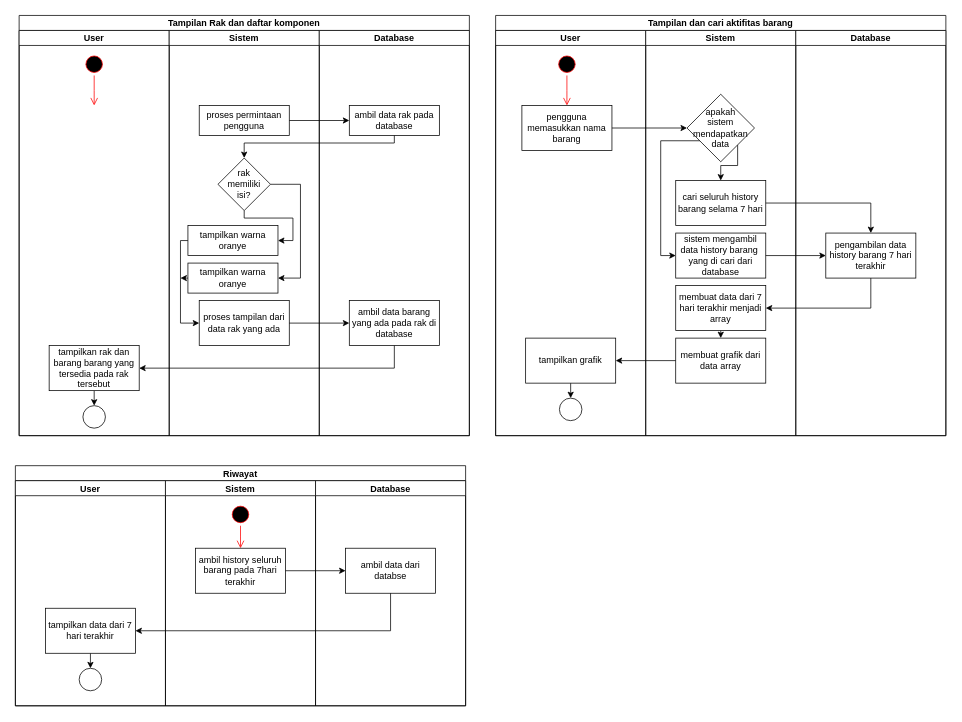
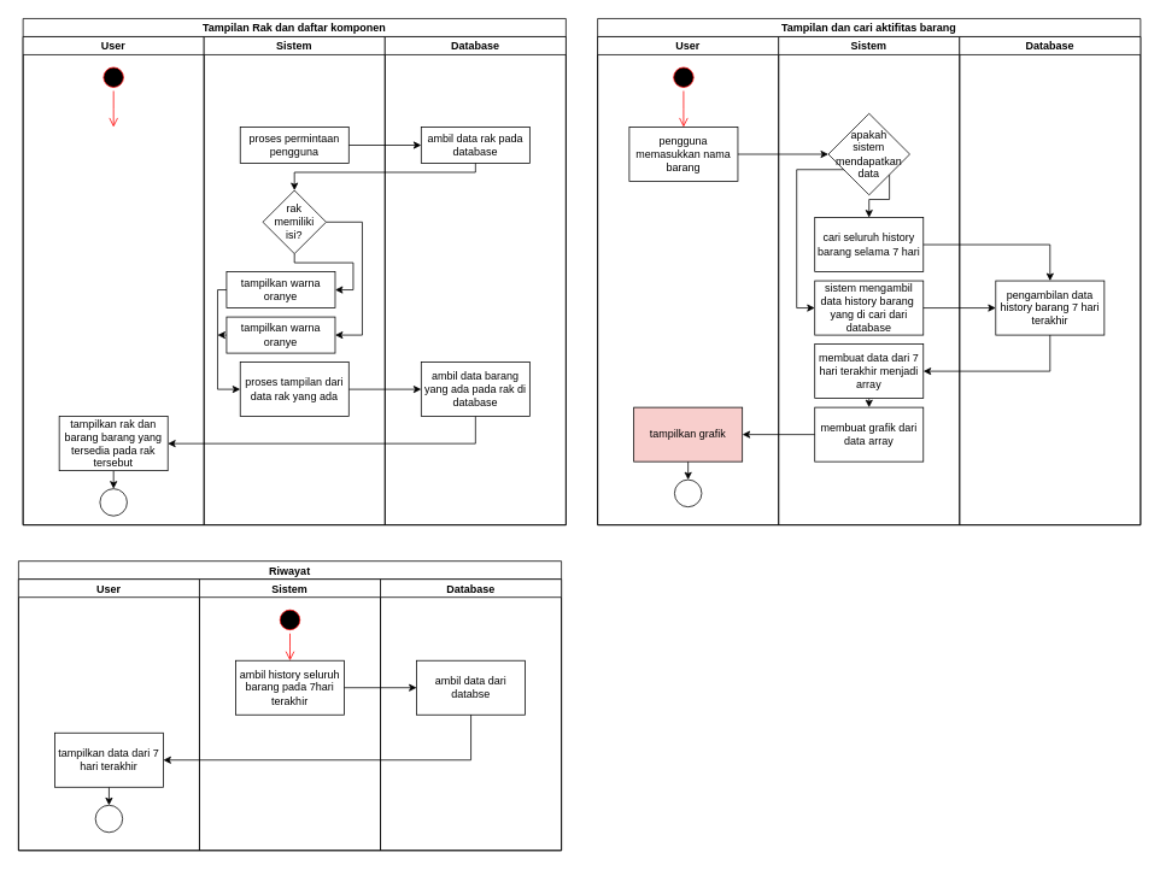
- <mxCell id="32" value="tampilkan grafik" style="rounded=0;whiteSpace=wrap;html=1;sketch=0;" parent="27" vertex="1"><mxGeometry x="40" y="410" width="120" height="60" as="geometry" /></mxCell>
+ <mxCell id="32" value="tampilkan grafik" style="rounded=0;whiteSpace=wrap;html=1;sketch=0;fillColor=#f8cecc;" parent="27" vertex="1"><mxGeometry x="40" y="410" width="120" height="60" as="geometry" /></mxCell>
